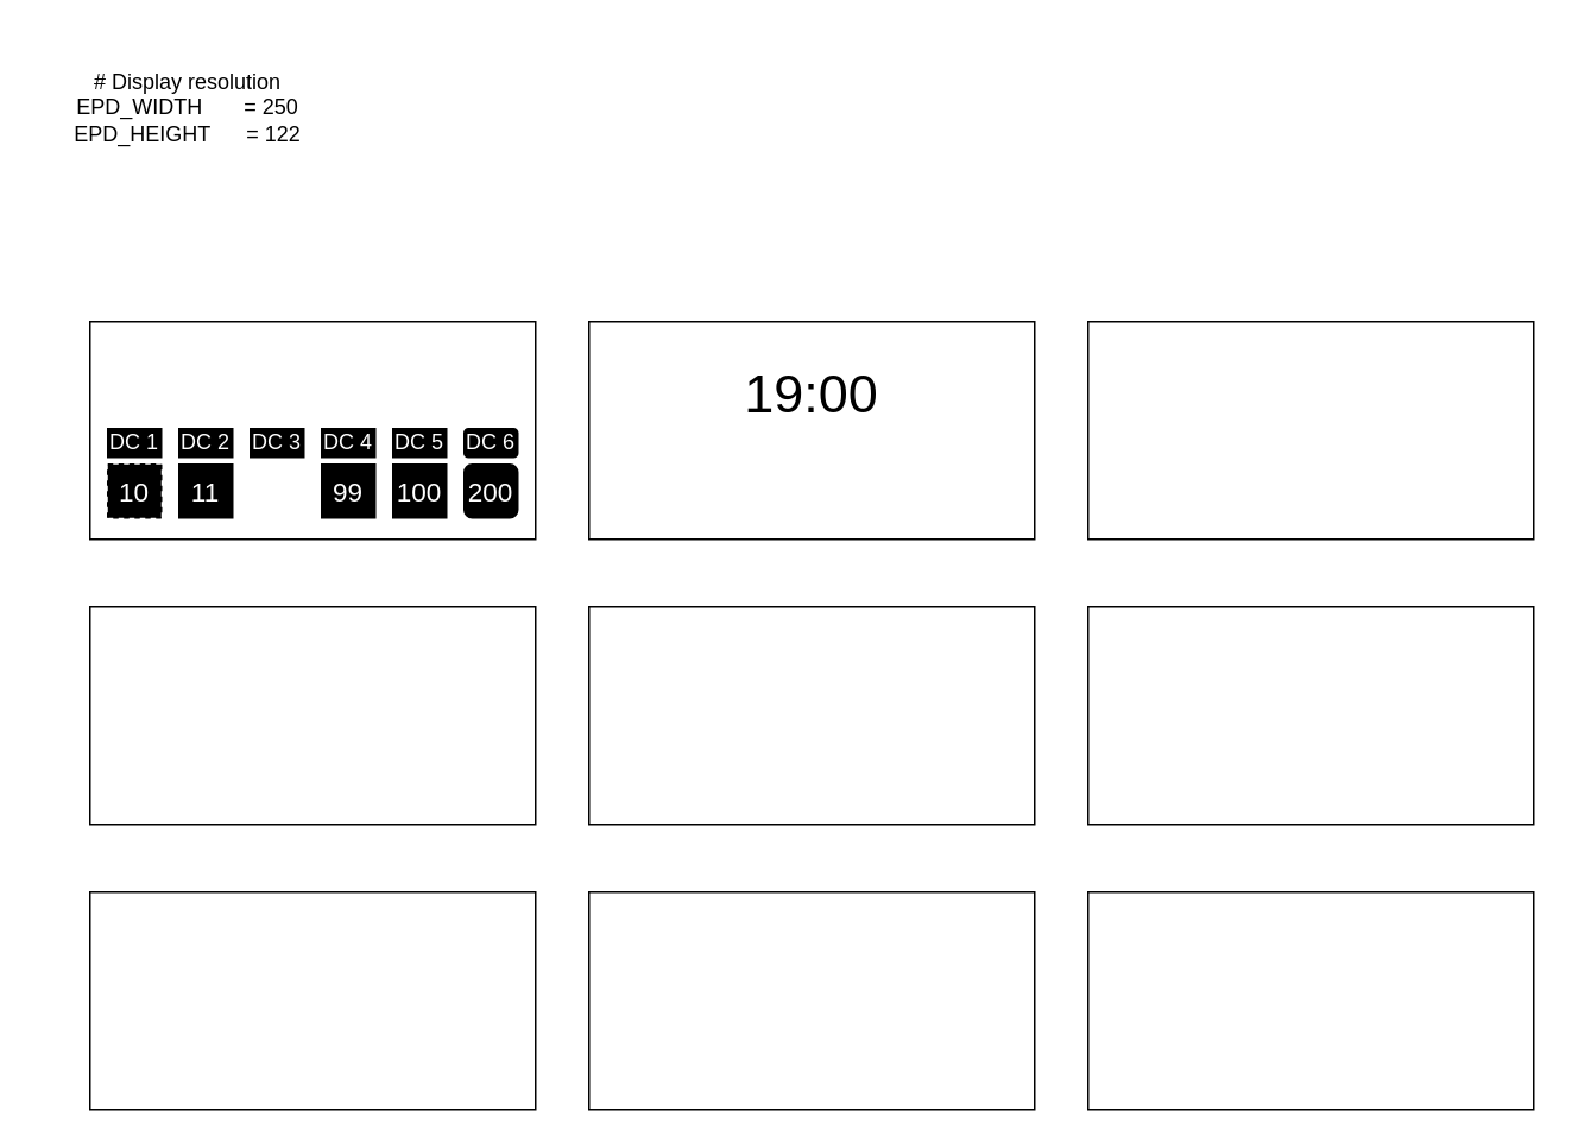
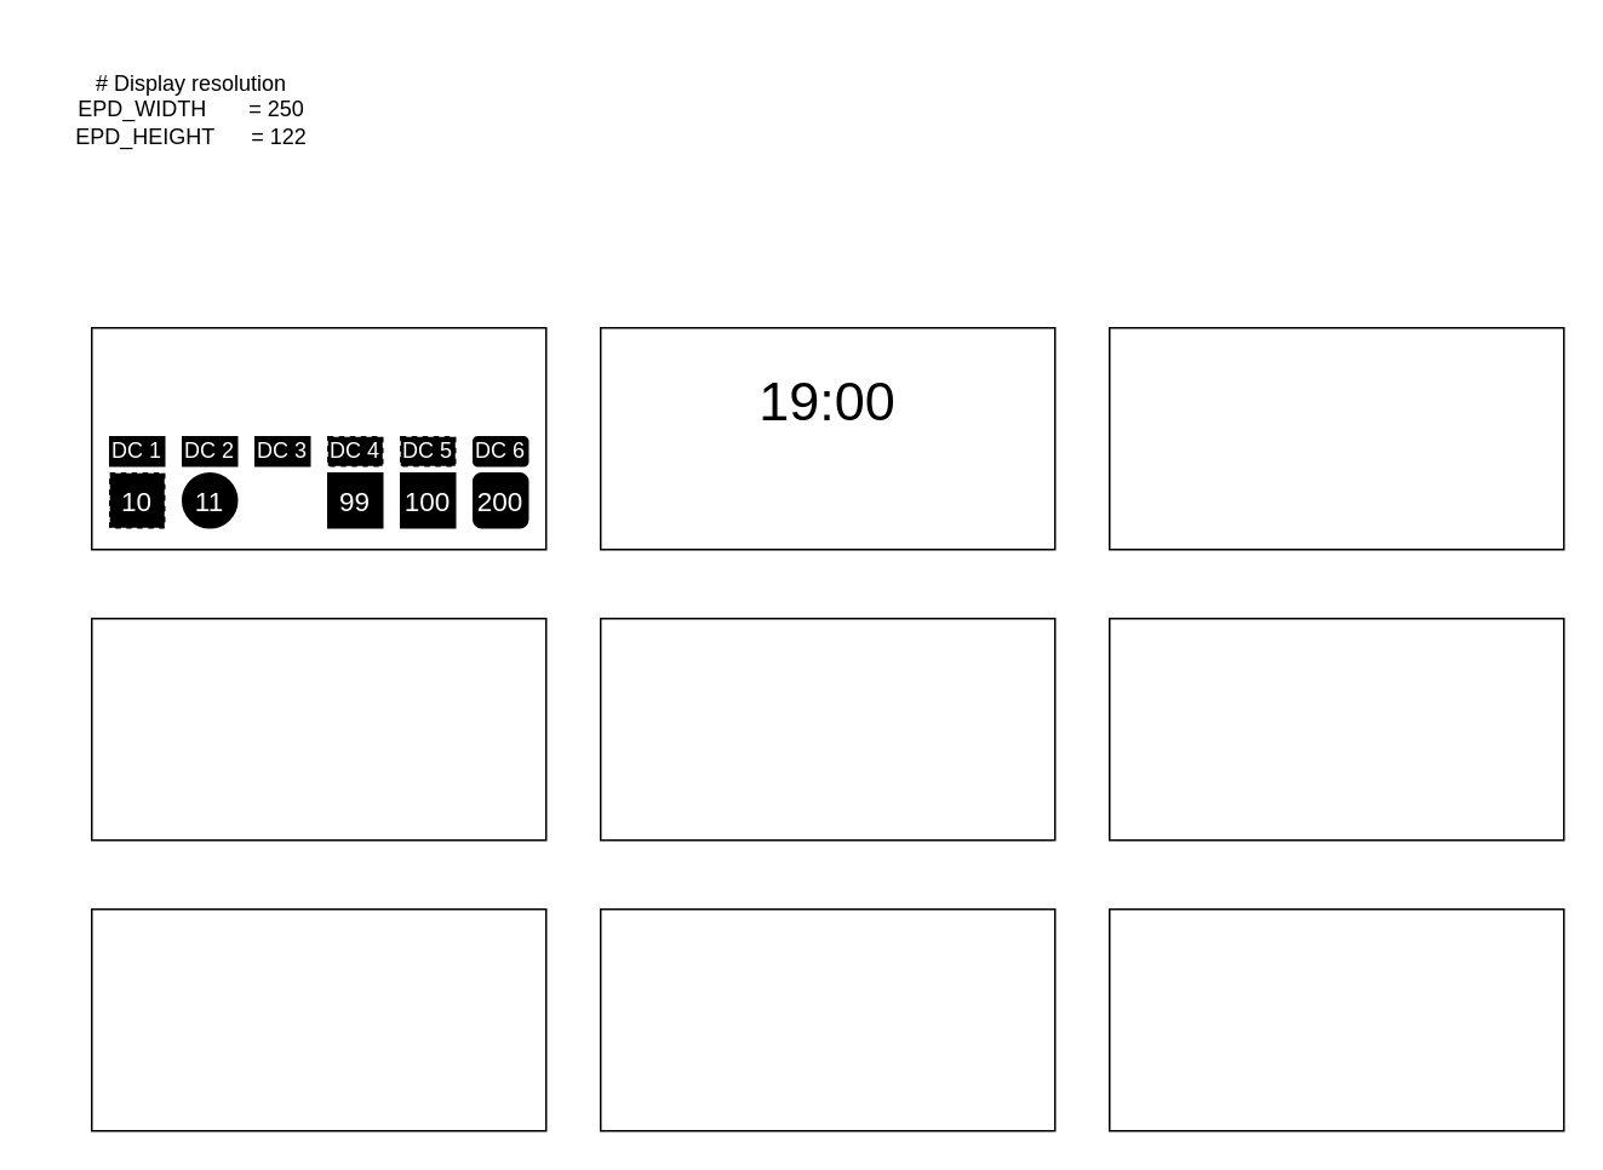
- <mxCell id="17" value="DC 4" style="rounded=0;whiteSpace=wrap;html=1;fillColor=#000000;fontSize=12;fontColor=#FFFFFF;" vertex="1" parent="1"><mxGeometry x="180" y="240" width="30" height="16" as="geometry" /></mxCell>
+ <mxCell id="17" value="DC 4" style="rounded=0;whiteSpace=wrap;html=1;fillColor=#000000;fontSize=12;fontColor=#FFFFFF;dashed=1;" vertex="1" parent="1"><mxGeometry x="180" y="240" width="30" height="16" as="geometry" /></mxCell>
- <mxCell id="18" value="DC 5" style="rounded=0;whiteSpace=wrap;html=1;fillColor=#000000;fontSize=12;fontColor=#FFFFFF;" vertex="1" parent="1"><mxGeometry x="220" y="240" width="30" height="16" as="geometry" /></mxCell>
+ <mxCell id="18" value="DC 5" style="rounded=0;whiteSpace=wrap;html=1;fillColor=#000000;fontSize=12;fontColor=#FFFFFF;dashed=1;" vertex="1" parent="1"><mxGeometry x="220" y="240" width="30" height="16" as="geometry" /></mxCell>
- <mxCell id="23" value="11" style="rounded=0;whiteSpace=wrap;html=1;fillColor=#000000;fontSize=15;fontColor=#FFFFFF;" vertex="1" parent="1"><mxGeometry x="100" y="260" width="30" height="30" as="geometry" /></mxCell>
+ <mxCell id="23" value="11" style="ellipse;whiteSpace=wrap;html=1;fillColor=#000000;fontSize=15;fontColor=#FFFFFF;" vertex="1" parent="1"><mxGeometry x="100" y="260" width="30" height="30" as="geometry" /></mxCell>
